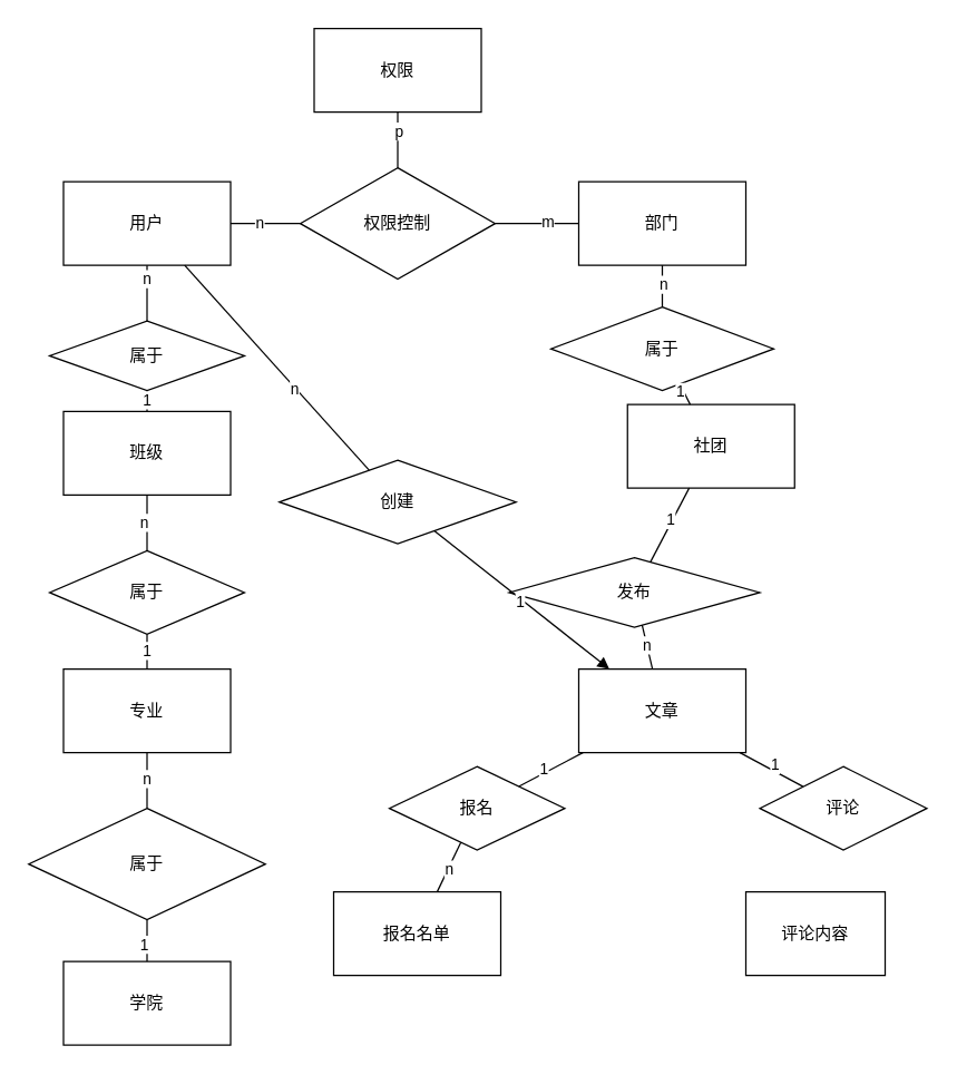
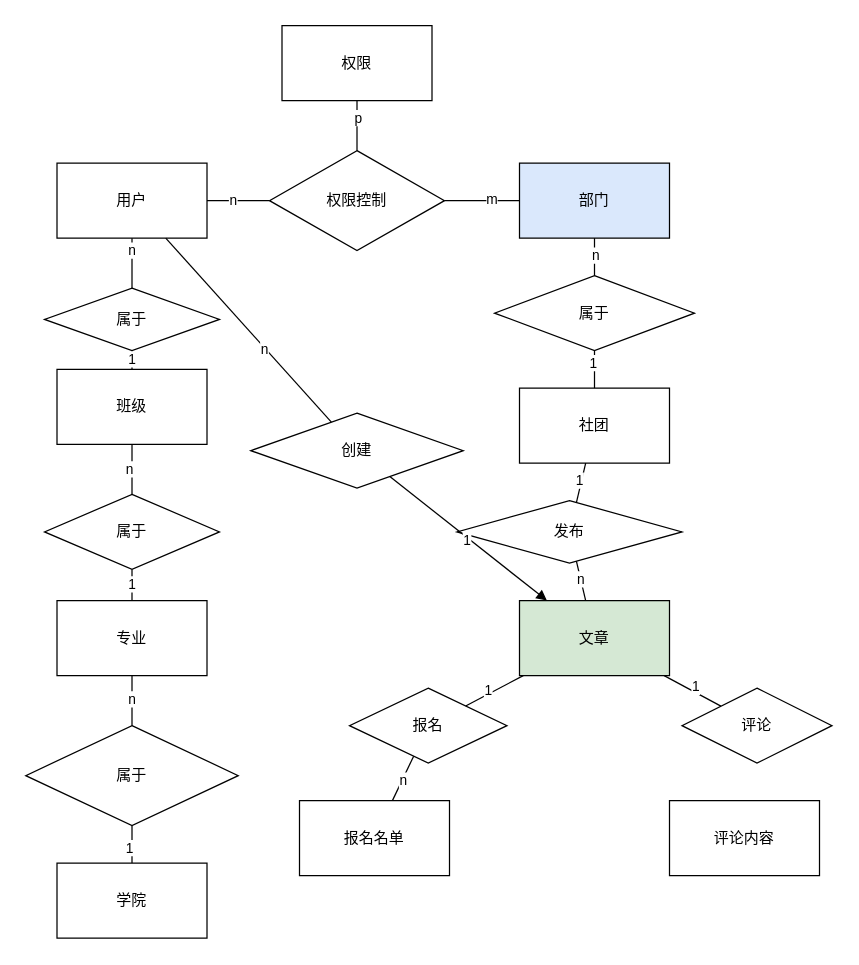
- <mxCell id="3" value="部门" style="rounded=0;whiteSpace=wrap;html=1;" vertex="1" parent="1"><mxGeometry x="415" y="130" width="120" height="60" as="geometry" /></mxCell>
+ <mxCell id="3" value="部门" style="rounded=0;whiteSpace=wrap;html=1;fillColor=#dae8fc;" vertex="1" parent="1"><mxGeometry x="415" y="130" width="120" height="60" as="geometry" /></mxCell>
- <mxCell id="17" value="社团" style="rounded=0;whiteSpace=wrap;html=1;" vertex="1" parent="1"><mxGeometry x="450" y="290" width="120" height="60" as="geometry" /></mxCell>
+ <mxCell id="17" value="社团" style="rounded=0;whiteSpace=wrap;html=1;" vertex="1" parent="1"><mxGeometry x="415" y="310" width="120" height="60" as="geometry" /></mxCell>
- <mxCell id="23" value="文章" style="rounded=0;whiteSpace=wrap;html=1;" vertex="1" parent="1"><mxGeometry x="415" y="480" width="120" height="60" as="geometry" /></mxCell>
+ <mxCell id="23" value="文章" style="rounded=0;whiteSpace=wrap;html=1;fillColor=#d5e8d4;" vertex="1" parent="1"><mxGeometry x="415" y="480" width="120" height="60" as="geometry" /></mxCell>
- <mxCell id="45" value="评论内容" style="rounded=0;whiteSpace=wrap;html=1;" vertex="1" parent="1"><mxGeometry x="535" y="640" width="100" height="60" as="geometry" /></mxCell>
+ <mxCell id="45" value="评论内容" style="rounded=0;whiteSpace=wrap;html=1;" vertex="1" parent="1"><mxGeometry x="535" y="640" width="120" height="60" as="geometry" /></mxCell>
